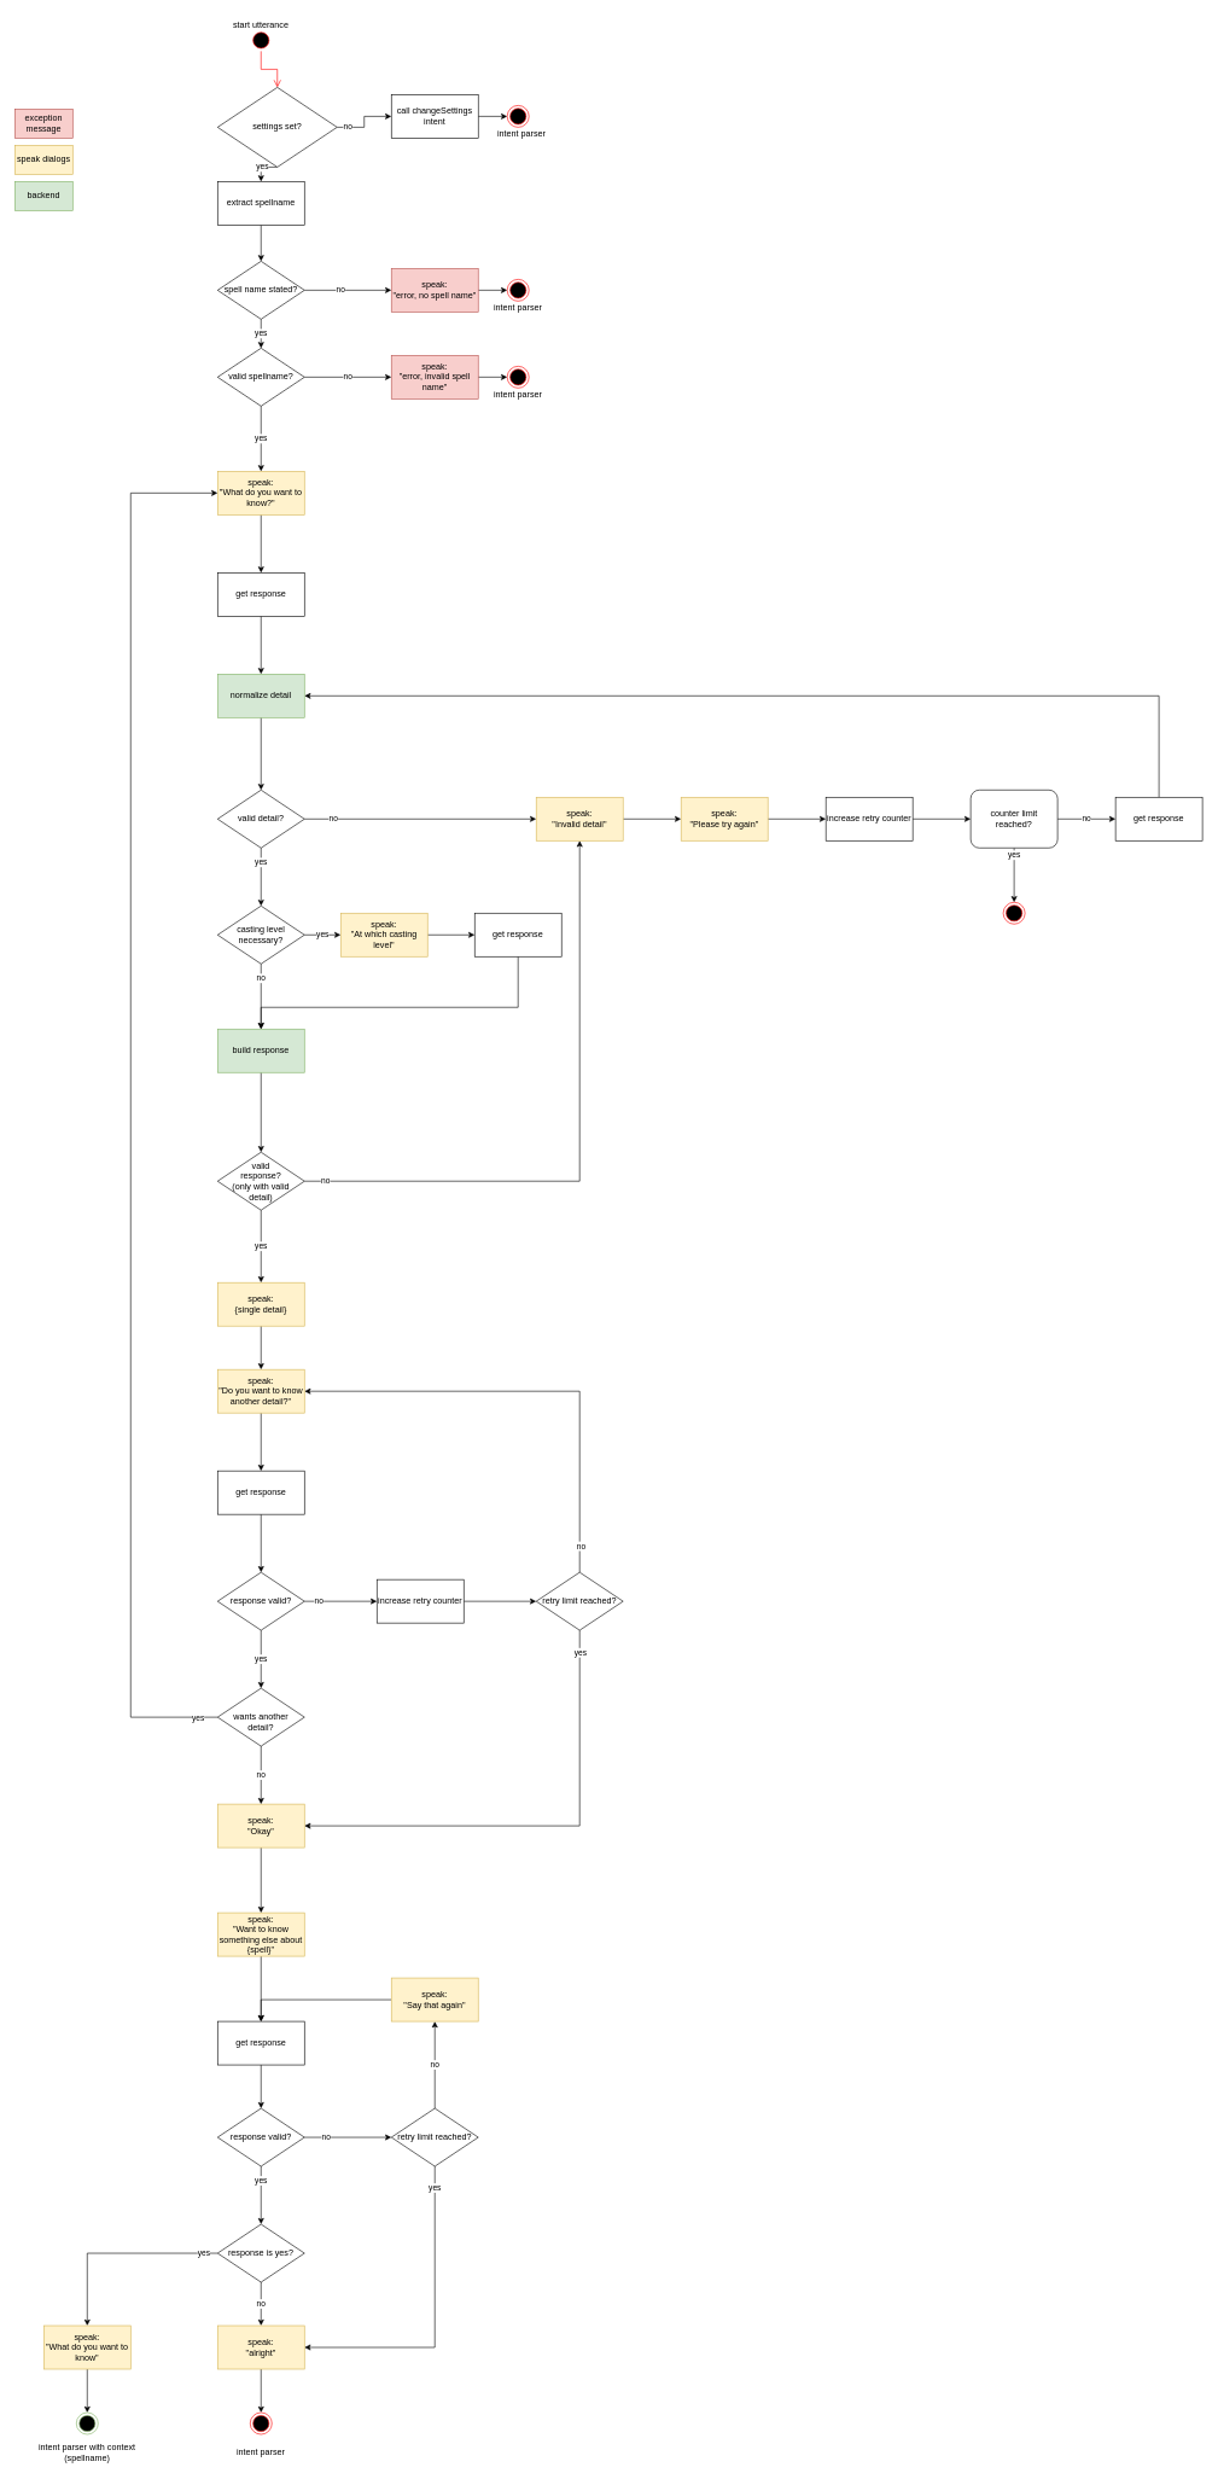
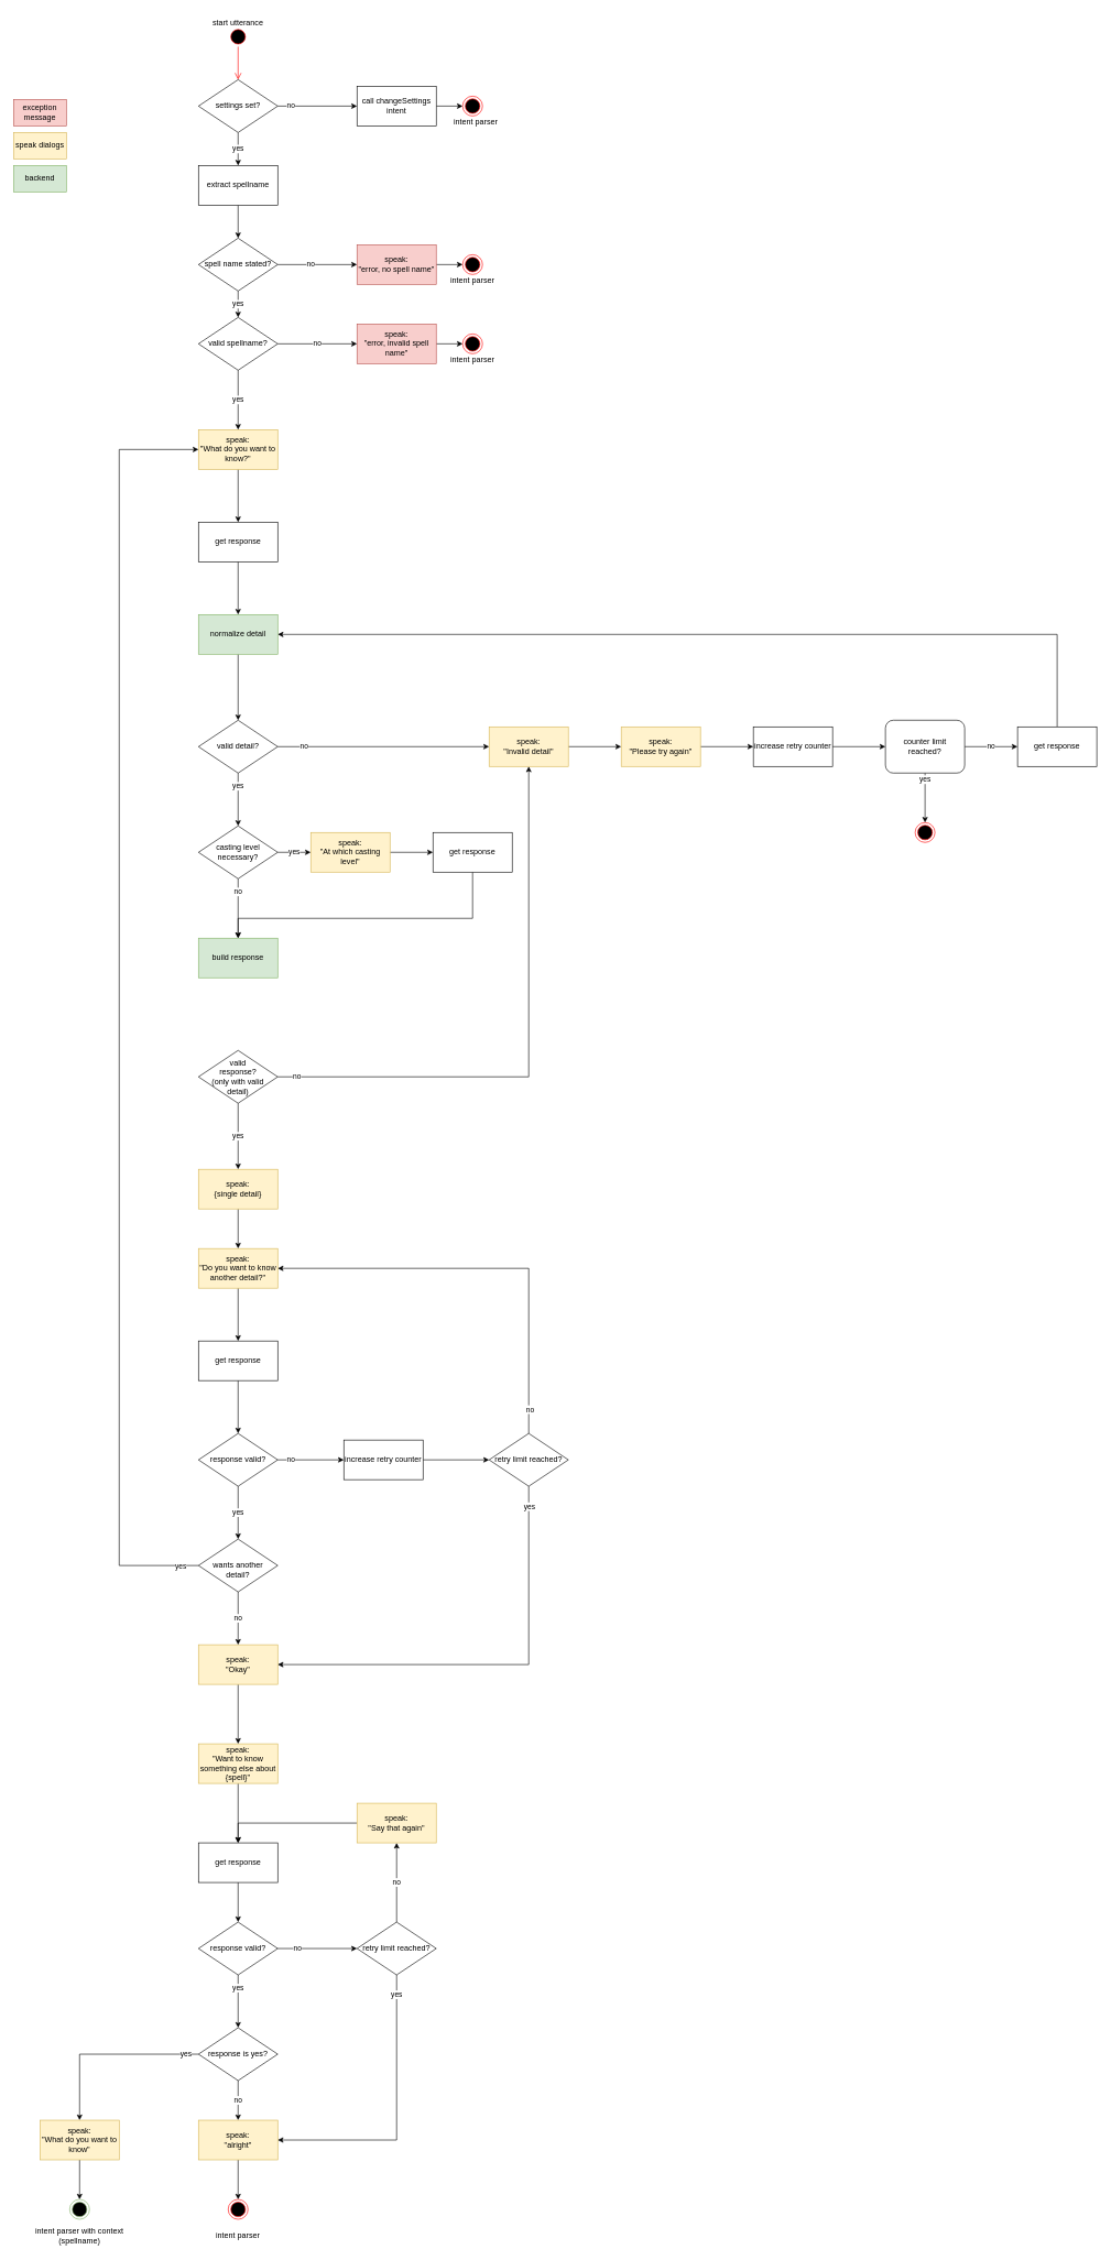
- <mxCell id="47" value="settings set?" style="rhombus;whiteSpace=wrap;html=1;" parent="1" vertex="1"><mxGeometry x="300" y="120" width="165" height="110" as="geometry" /></mxCell>
+ <mxCell id="47" value="settings set?" style="rhombus;whiteSpace=wrap;html=1;" parent="1" vertex="1"><mxGeometry x="300" y="120" width="120" height="80" as="geometry" /></mxCell>
- <mxCell id="77" value="" style="edgeStyle=orthogonalEdgeStyle;rounded=0;orthogonalLoop=1;jettySize=auto;html=1;" parent="1" source="78" target="81" edge="1"><mxGeometry relative="1" as="geometry" /></mxCell>
